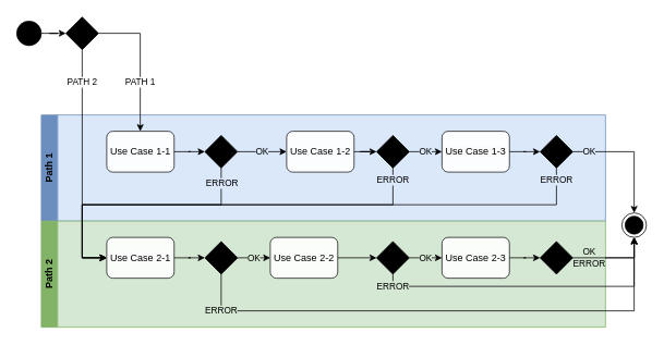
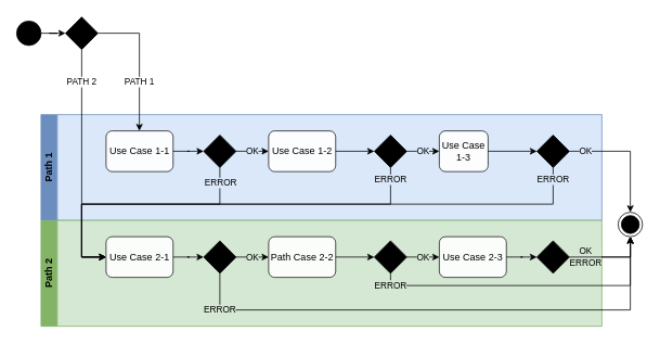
- <mxCell id="4" value="Use Case 1-2" style="rounded=1;whiteSpace=wrap;html=1;opacity=90;" parent="2" vertex="1"><mxGeometry x="300" y="20" width="82.5" height="50" as="geometry" /></mxCell>
+ <mxCell id="4" value="Use Case 1-2" style="rounded=1;whiteSpace=wrap;html=1;opacity=90;" parent="2" vertex="1"><mxGeometry x="280" y="20" width="82.5" height="50" as="geometry" /></mxCell>
- <mxCell id="10" value="&lt;span style=&quot;color: rgb(0, 0, 0); font-family: Helvetica; font-size: 12px; font-style: normal; font-variant-ligatures: normal; font-variant-caps: normal; font-weight: 400; letter-spacing: normal; orphans: 2; text-align: center; text-indent: 0px; text-transform: none; widows: 2; word-spacing: 0px; -webkit-text-stroke-width: 0px; background-color: rgb(251, 251, 251); text-decoration-thickness: initial; text-decoration-style: initial; text-decoration-color: initial; float: none; display: inline !important;&quot;&gt;Use Case 1-3&lt;/span&gt;" style="rounded=1;whiteSpace=wrap;html=1;opacity=90;" parent="2" vertex="1"><mxGeometry x="490" y="20" width="82.5" height="50" as="geometry" /></mxCell>
+ <mxCell id="10" value="&lt;span style=&quot;color: rgb(0, 0, 0); font-family: Helvetica; font-size: 12px; font-style: normal; font-variant-ligatures: normal; font-variant-caps: normal; font-weight: 400; letter-spacing: normal; orphans: 2; text-align: center; text-indent: 0px; text-transform: none; widows: 2; word-spacing: 0px; -webkit-text-stroke-width: 0px; background-color: rgb(251, 251, 251); text-decoration-thickness: initial; text-decoration-style: initial; text-decoration-color: initial; float: none; display: inline !important;&quot;&gt;Use Case 1-3&lt;/span&gt;" style="rounded=1;whiteSpace=wrap;html=1;opacity=90;" parent="2" vertex="1"><mxGeometry x="490" y="20" width="60" height="50" as="geometry" /></mxCell>
- <mxCell id="20" value="Use Case 2-2" style="rounded=1;whiteSpace=wrap;html=1;opacity=90;" parent="14" vertex="1"><mxGeometry x="280" y="20" width="82.5" height="50" as="geometry" /></mxCell>
+ <mxCell id="20" value="Path Case 2-2" style="rounded=1;whiteSpace=wrap;html=1;opacity=90;" parent="14" vertex="1"><mxGeometry x="280" y="20" width="82.5" height="50" as="geometry" /></mxCell>
